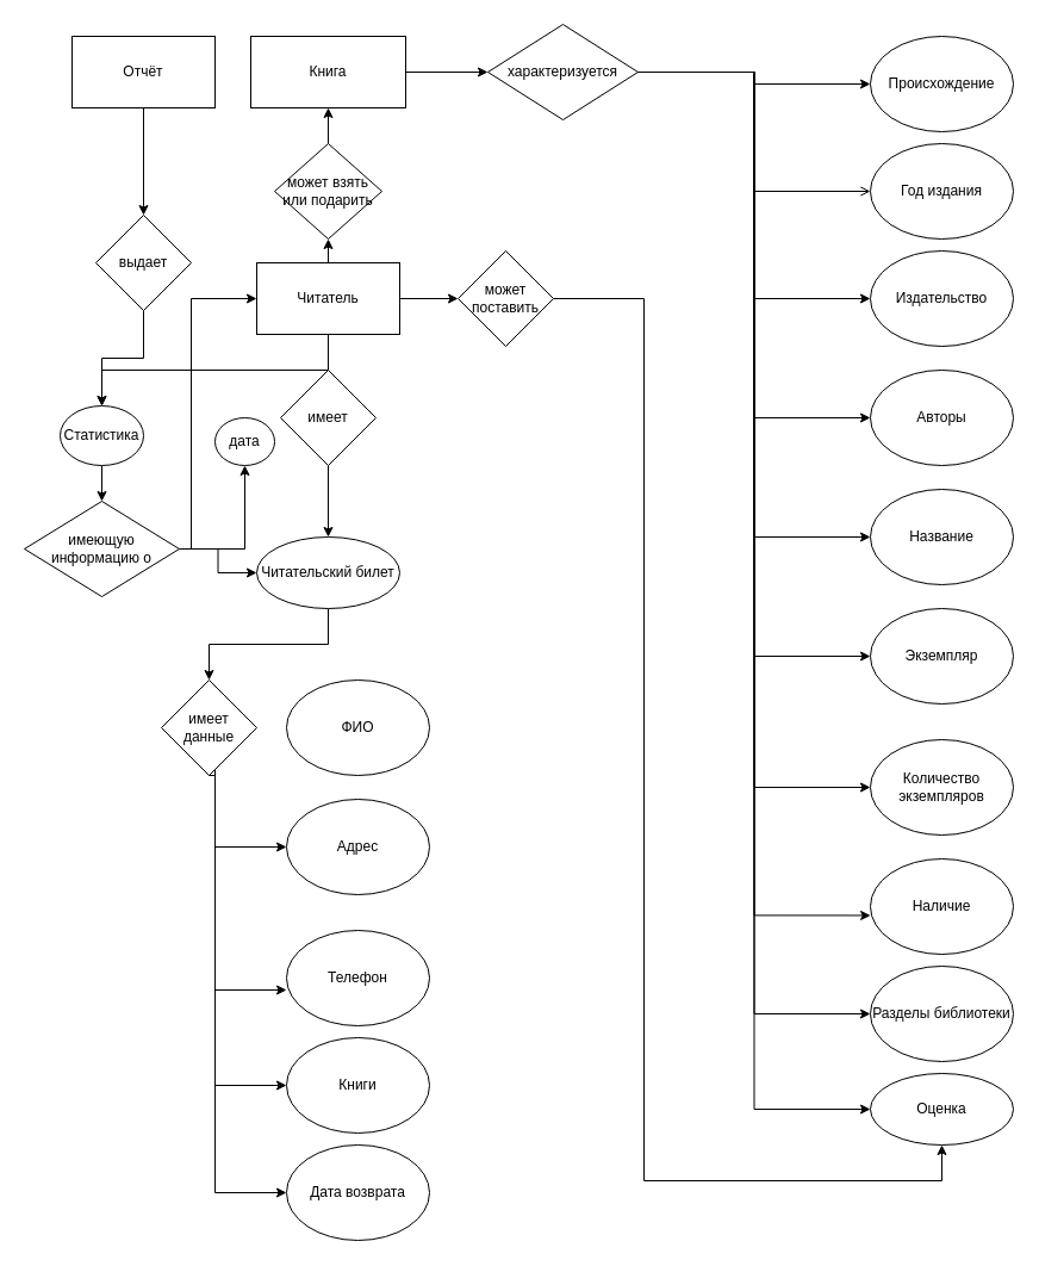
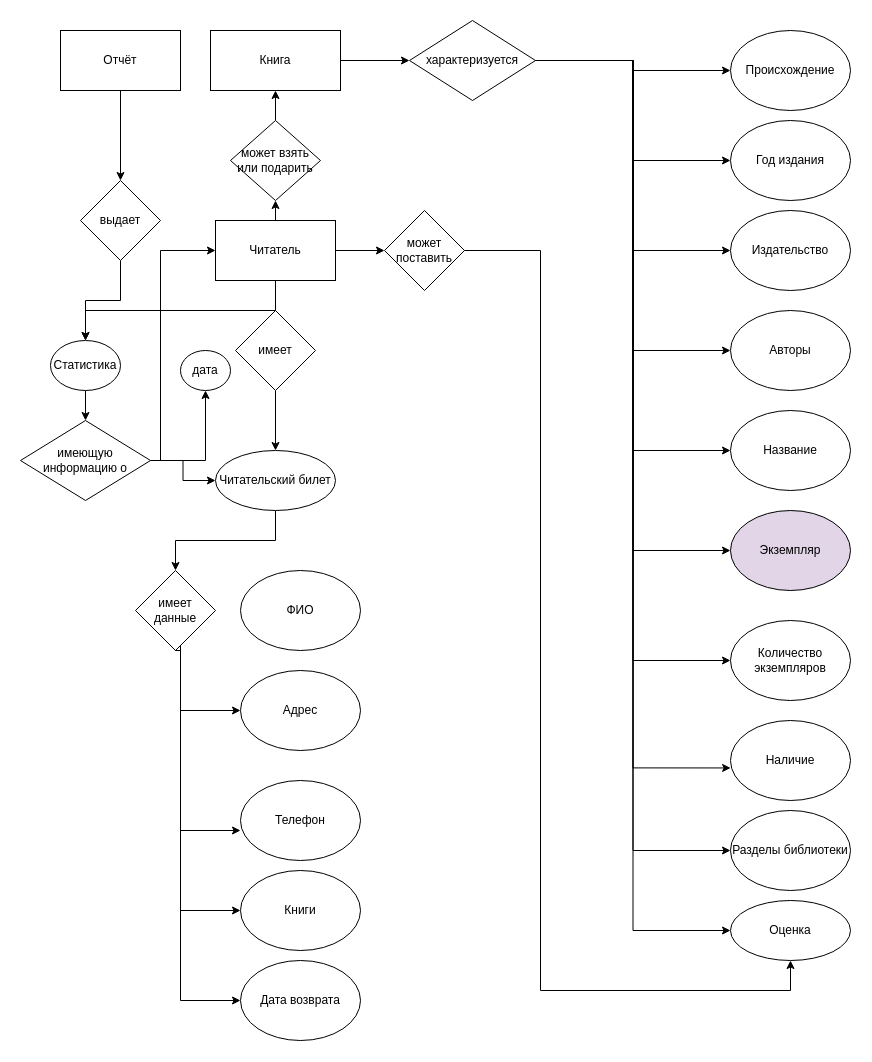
- <mxCell id="19" style="edgeStyle=orthogonalEdgeStyle;rounded=0;orthogonalLoop=1;jettySize=auto;html=1;exitX=1;exitY=0.5;exitDx=0;exitDy=0;entryX=0;entryY=0.5;entryDx=0;entryDy=0;endArrow=open;" edge="1" parent="1" source="27" target="16"><mxGeometry relative="1" as="geometry" /></mxCell>
+ <mxCell id="19" style="edgeStyle=orthogonalEdgeStyle;rounded=0;orthogonalLoop=1;jettySize=auto;html=1;exitX=1;exitY=0.5;exitDx=0;exitDy=0;entryX=0;entryY=0.5;entryDx=0;entryDy=0;" edge="1" parent="1" source="27" target="16"><mxGeometry relative="1" as="geometry" /></mxCell>
- <mxCell id="14" value="Экземпляр" style="ellipse;whiteSpace=wrap;html=1;" parent="1" vertex="1"><mxGeometry x="730" y="510" width="120" height="80" as="geometry" /></mxCell>
+ <mxCell id="14" value="Экземпляр" style="ellipse;whiteSpace=wrap;html=1;fillColor=#e1d5e7;" parent="1" vertex="1"><mxGeometry x="730" y="510" width="120" height="80" as="geometry" /></mxCell>
